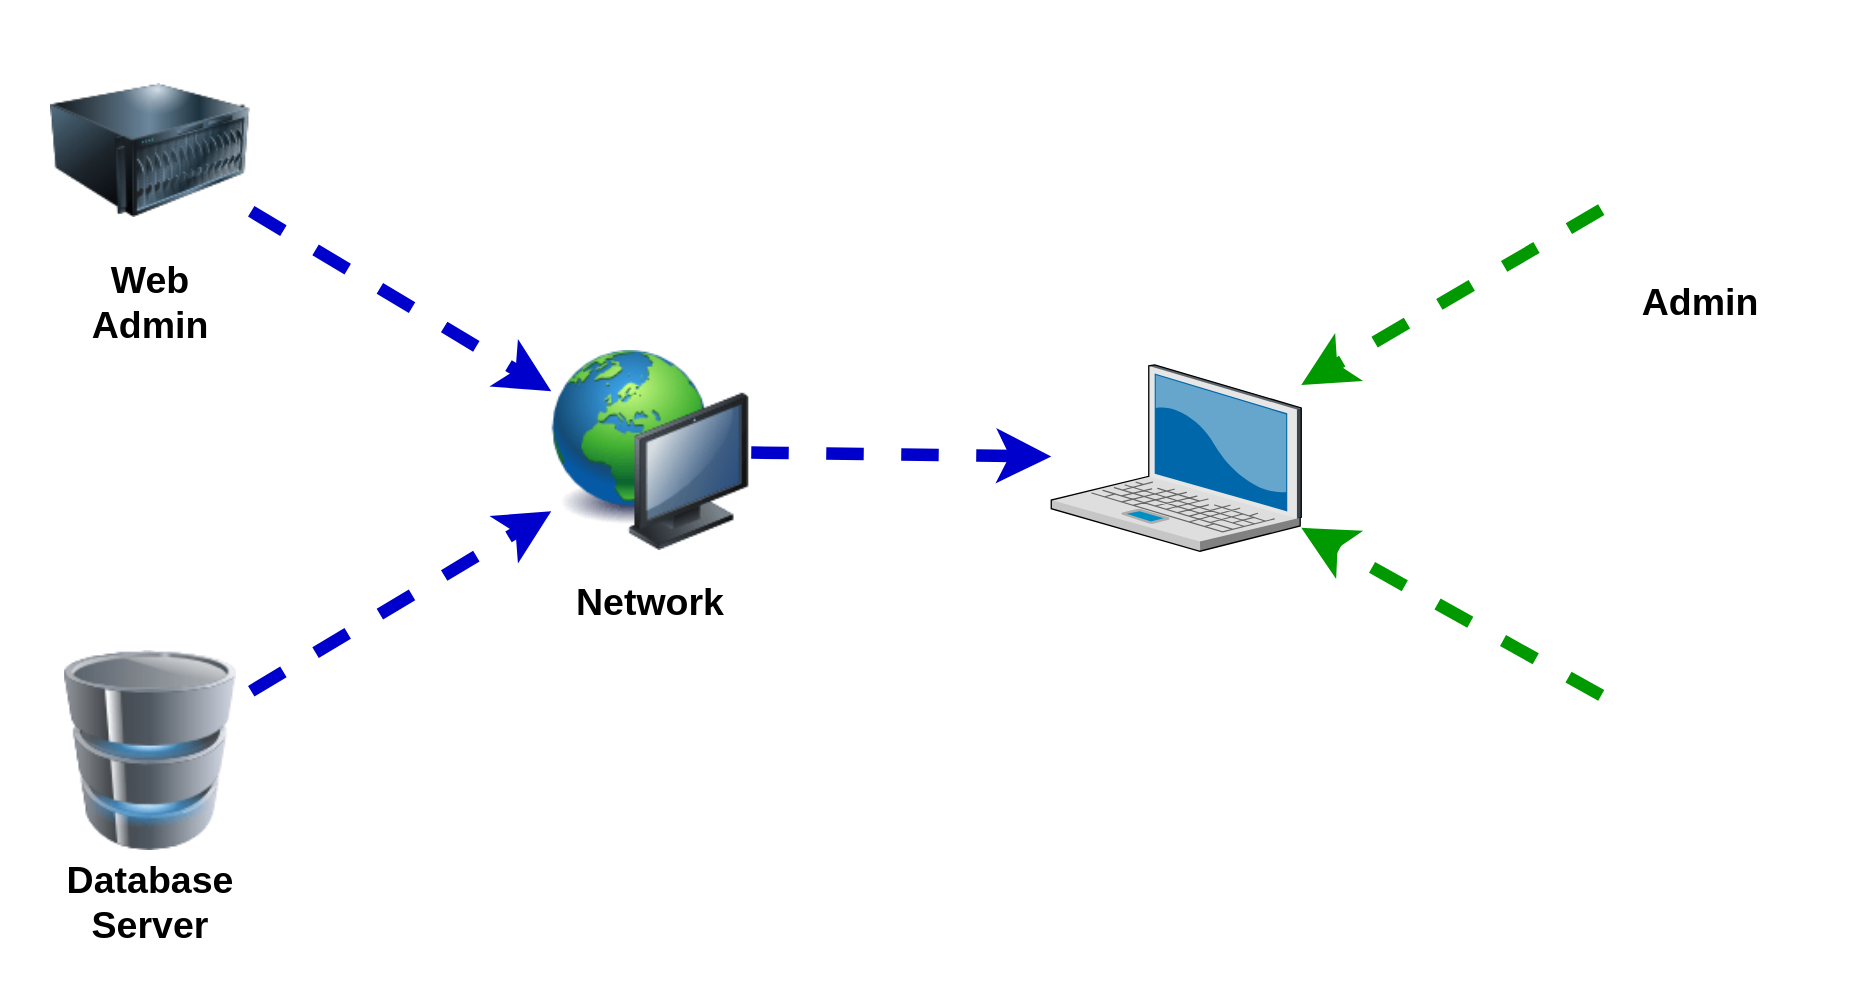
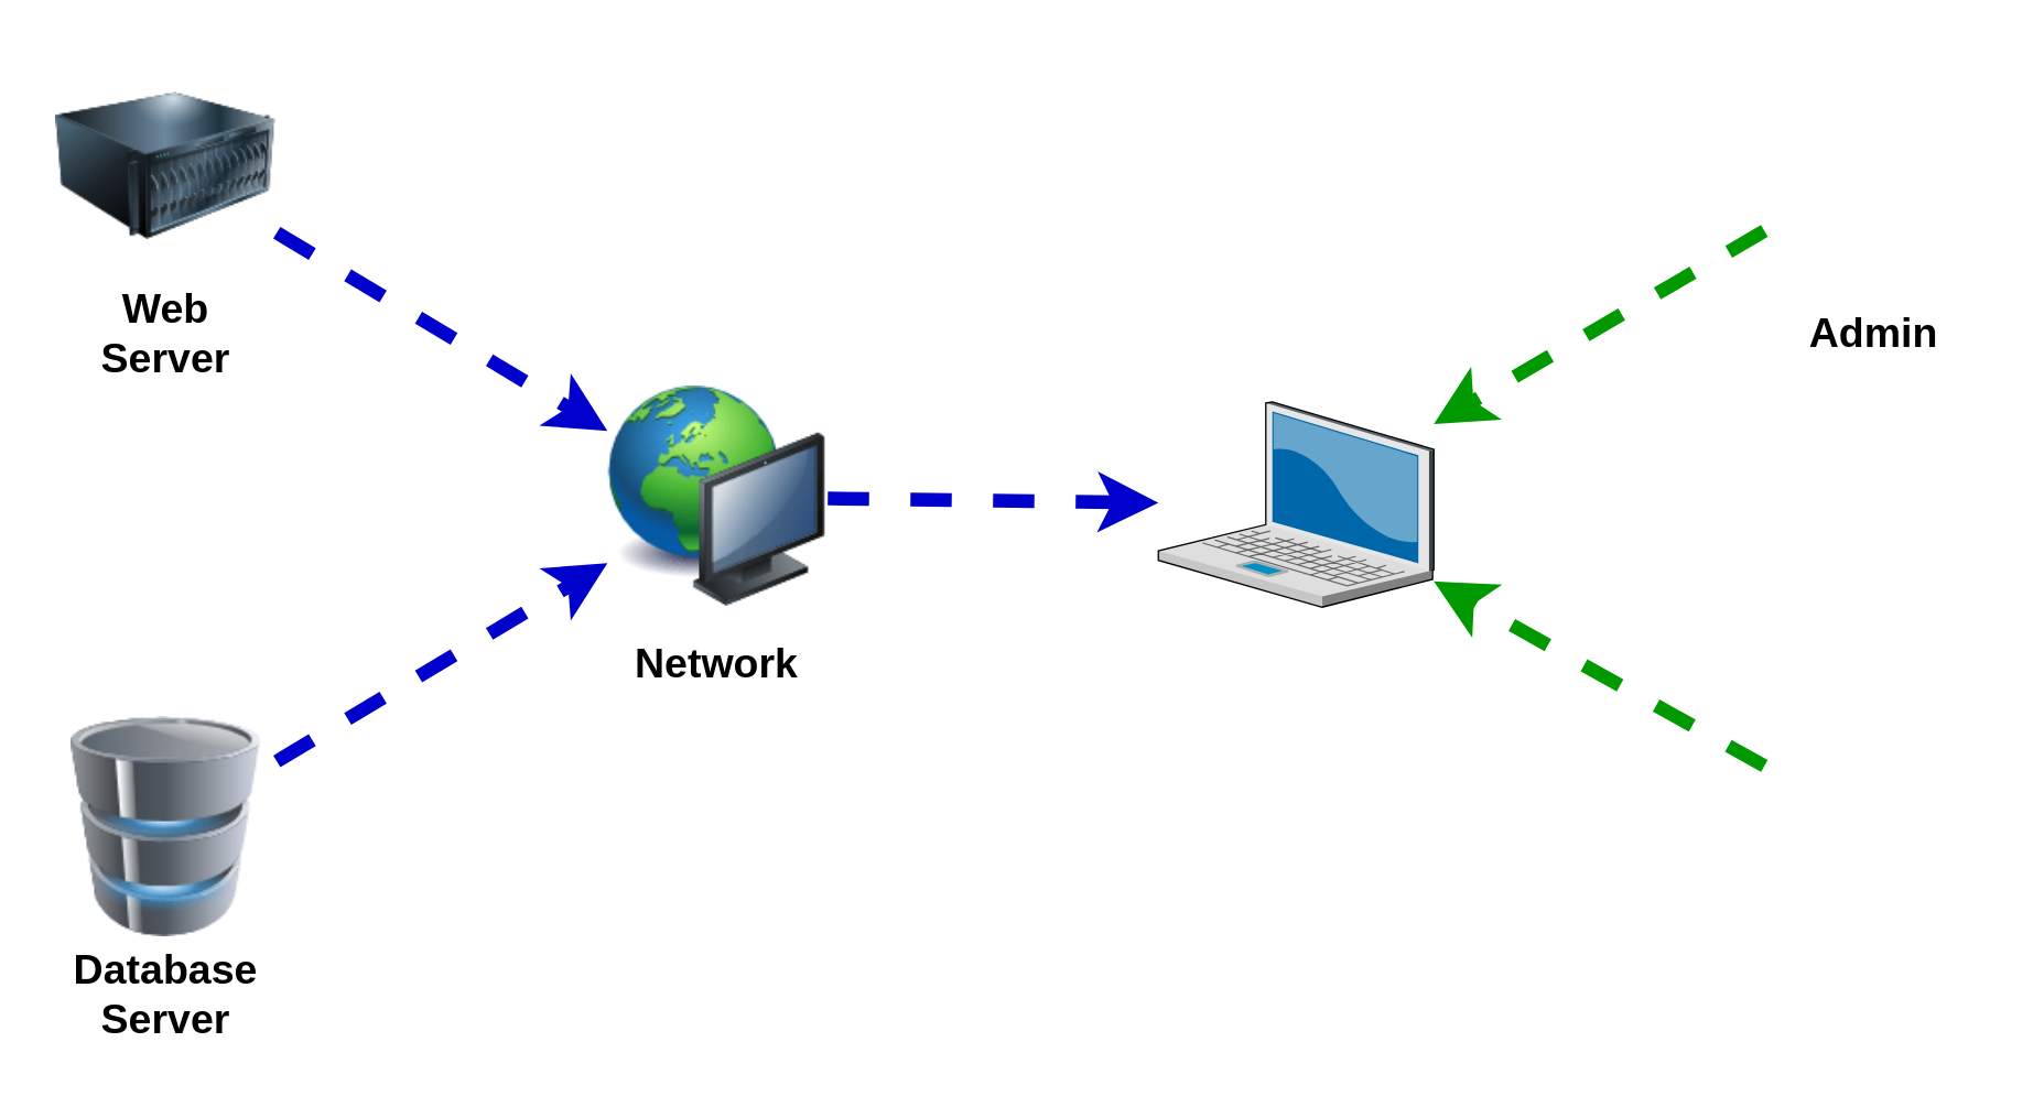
- <mxCell id="7" value="Web Admin" style="text;html=1;strokeColor=none;fillColor=none;align=center;verticalAlign=middle;whiteSpace=wrap;rounded=0;fontSize=15;fontStyle=1" vertex="1" parent="1"><mxGeometry x="20" y="100" width="80" height="40" as="geometry" /></mxCell>
+ <mxCell id="7" value="Web Server" style="text;html=1;strokeColor=none;fillColor=none;align=center;verticalAlign=middle;whiteSpace=wrap;rounded=0;fontSize=15;fontStyle=1" vertex="1" parent="1"><mxGeometry x="20" y="100" width="80" height="40" as="geometry" /></mxCell>
